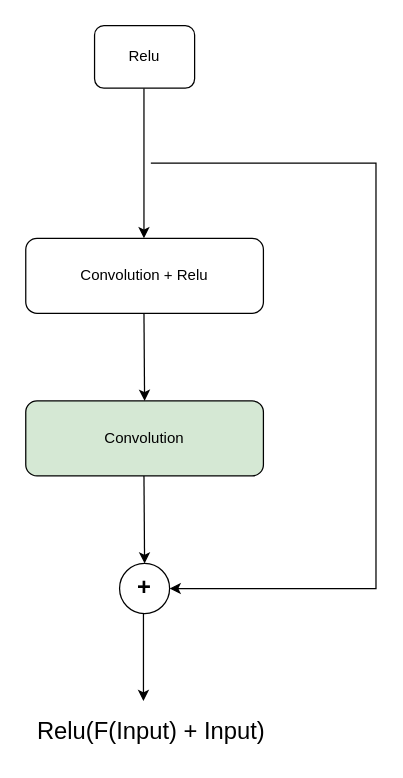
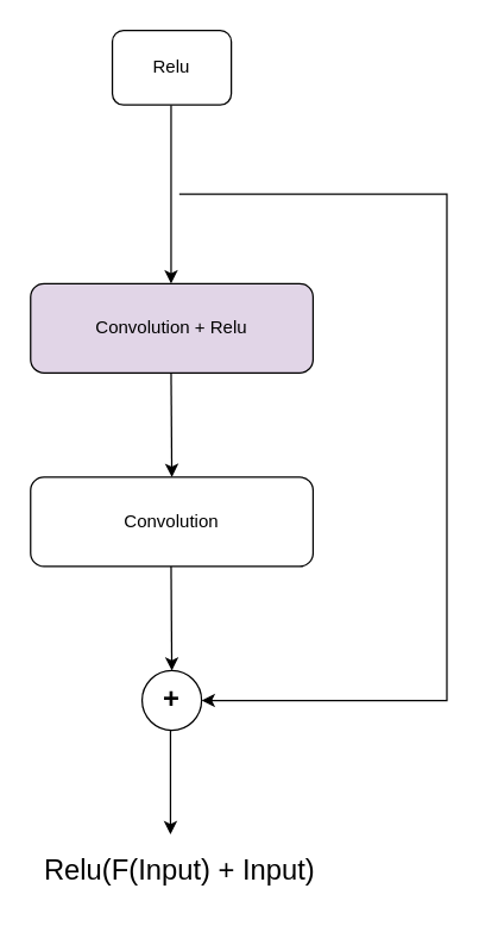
- <mxCell id="2" value="Convolution + Relu" style="rounded=1;whiteSpace=wrap;html=1;" vertex="1" parent="1"><mxGeometry x="20" y="190" width="190" height="60" as="geometry" /></mxCell>
+ <mxCell id="2" value="Convolution + Relu" style="rounded=1;whiteSpace=wrap;html=1;fillColor=#e1d5e7;" vertex="1" parent="1"><mxGeometry x="20" y="190" width="190" height="60" as="geometry" /></mxCell>
- <mxCell id="3" value="Convolution" style="rounded=1;whiteSpace=wrap;html=1;fillColor=#d5e8d4;" vertex="1" parent="1"><mxGeometry x="20" y="320" width="190" height="60" as="geometry" /></mxCell>
+ <mxCell id="3" value="Convolution" style="rounded=1;whiteSpace=wrap;html=1;" vertex="1" parent="1"><mxGeometry x="20" y="320" width="190" height="60" as="geometry" /></mxCell>
